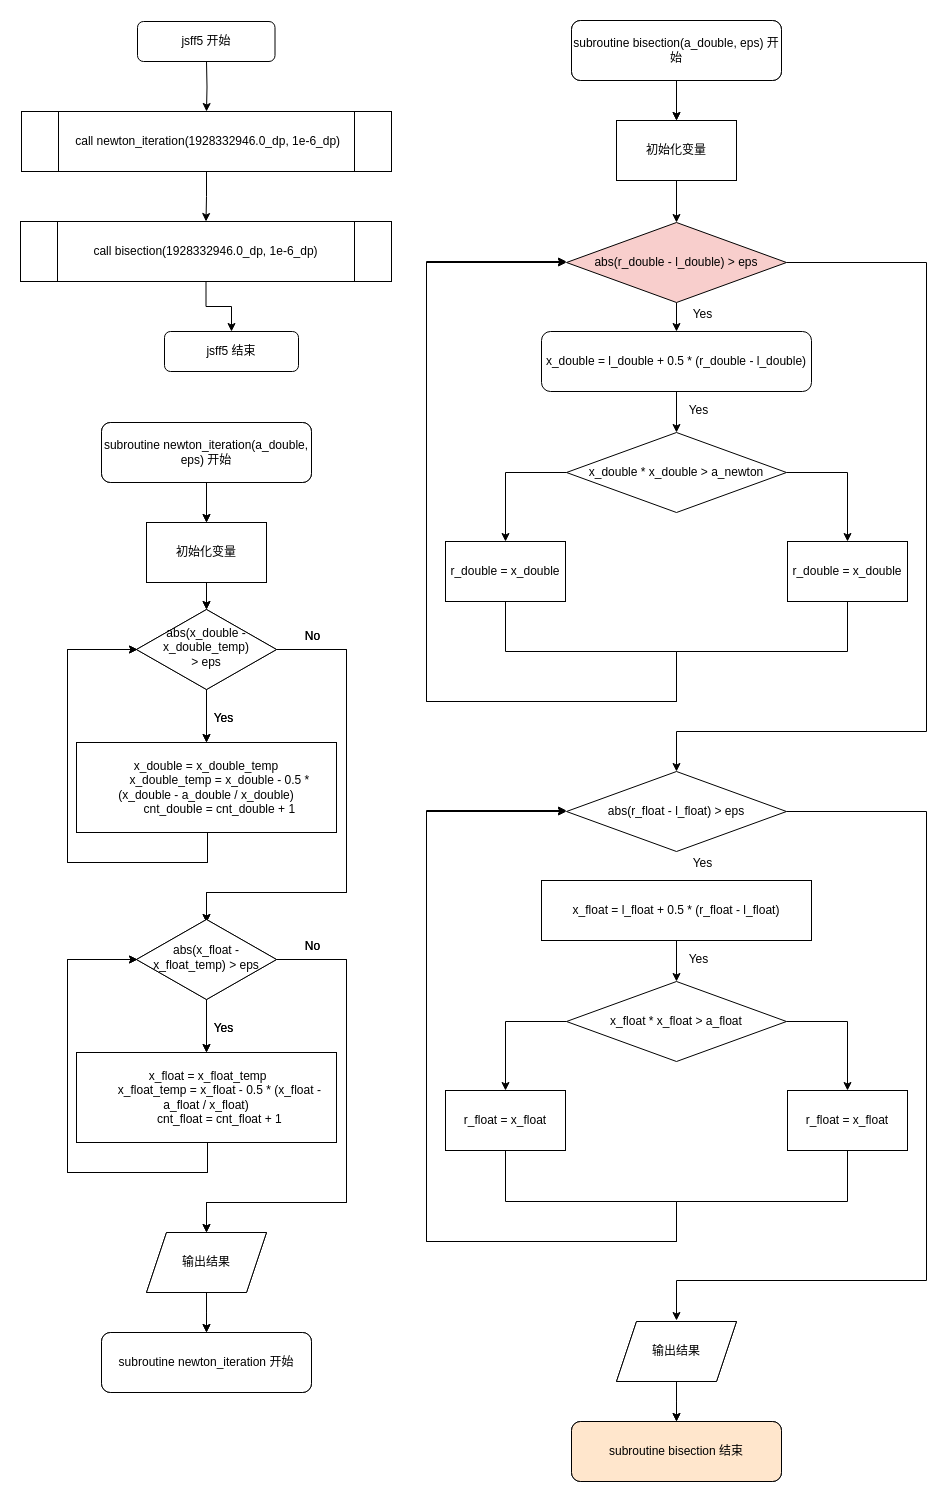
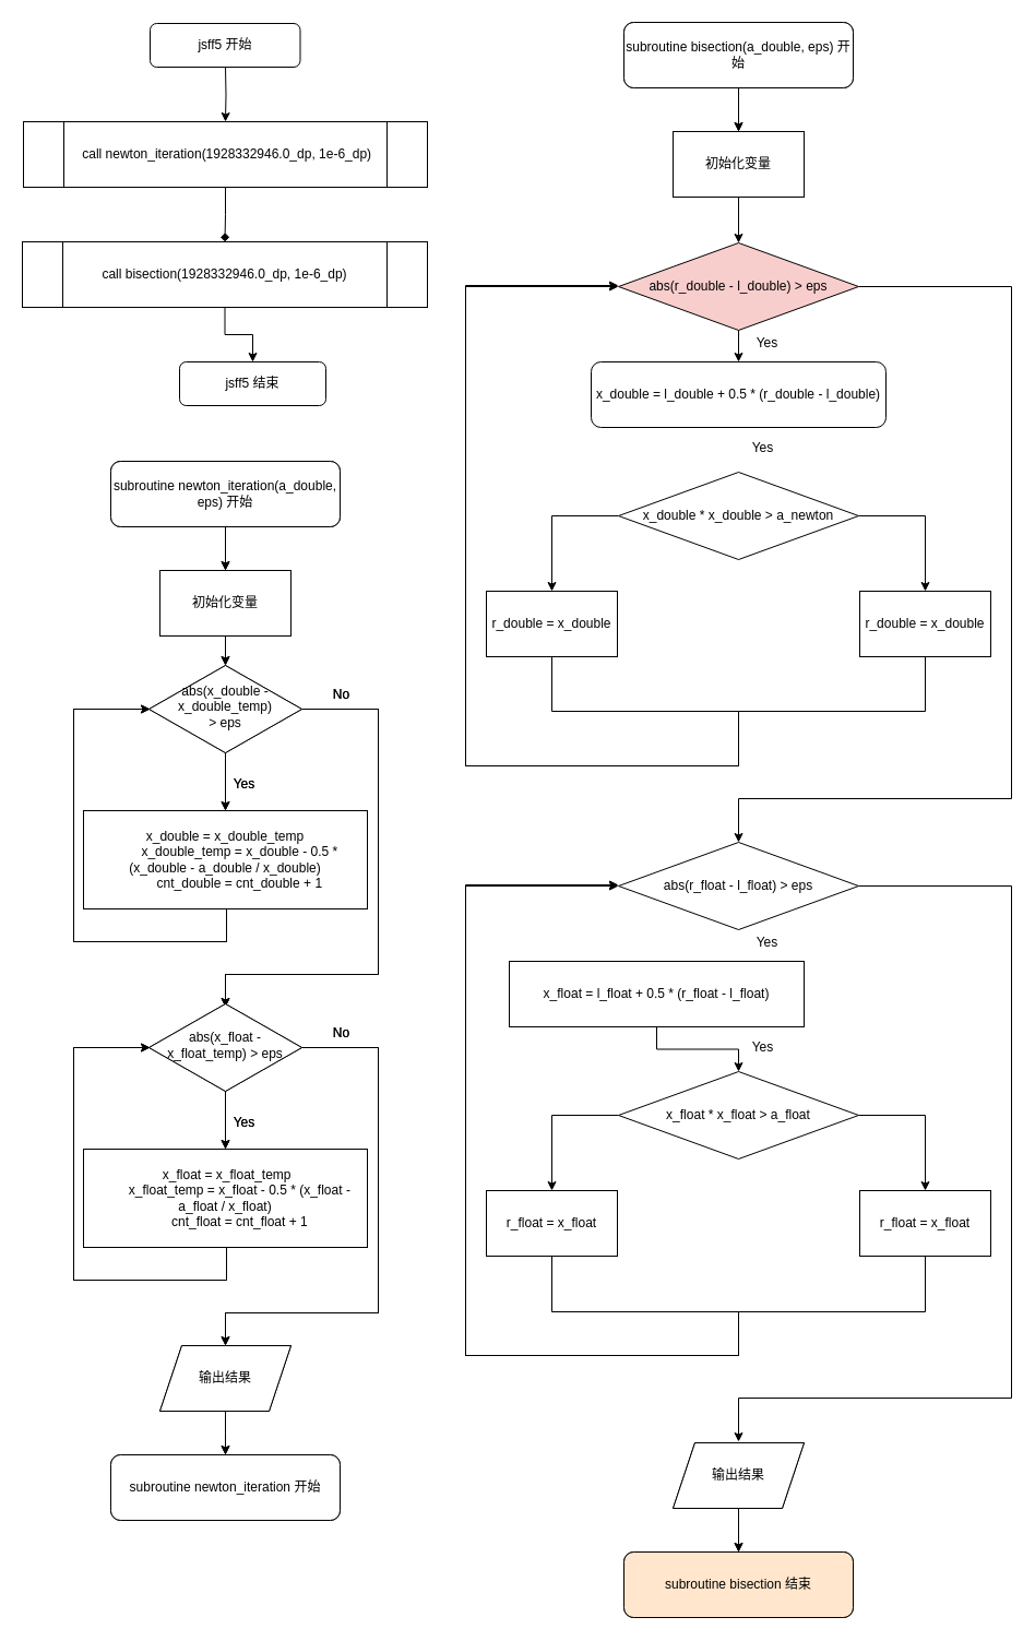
- <mxCell id="4" style="edgeStyle=orthogonalEdgeStyle;rounded=0;orthogonalLoop=1;jettySize=auto;html=1;entryX=0.5;entryY=0;entryDx=0;entryDy=0;" parent="1" source="5" target="7" edge="1"><mxGeometry relative="1" as="geometry" /></mxCell>
+ <mxCell id="4" style="edgeStyle=orthogonalEdgeStyle;rounded=0;orthogonalLoop=1;jettySize=auto;html=1;entryX=0.5;entryY=0;entryDx=0;entryDy=0;endArrow=diamond;" parent="1" source="5" target="7" edge="1"><mxGeometry relative="1" as="geometry" /></mxCell>
- <mxCell id="61" style="edgeStyle=orthogonalEdgeStyle;rounded=0;orthogonalLoop=1;jettySize=auto;html=1;entryX=0.5;entryY=0;entryDx=0;entryDy=0;" parent="1" source="62" target="65" edge="1"><mxGeometry relative="1" as="geometry" /></mxCell>
- <mxCell id="75" value="x_float = l_float + 0.5 * (r_float - l_float)" style="rounded=0;whiteSpace=wrap;html=1;" parent="1" vertex="1"><mxGeometry x="541" y="880" width="270" height="60" as="geometry" /></mxCell>
+ <mxCell id="75" value="x_float = l_float + 0.5 * (r_float - l_float)" style="rounded=0;whiteSpace=wrap;html=1;" parent="1" vertex="1"><mxGeometry x="466" y="880" width="270" height="60" as="geometry" /></mxCell>
